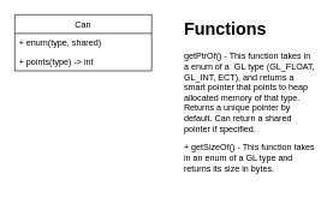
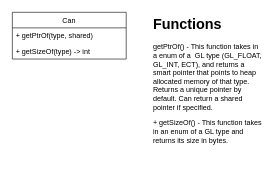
- <mxCell id="3" value="+ enum(type, shared)" style="text;strokeColor=none;fillColor=none;align=left;verticalAlign=top;spacingLeft=4;spacingRight=4;overflow=hidden;rotatable=0;points=[[0,0.5],[1,0.5]];portConstraint=eastwest;" parent="2" vertex="1"><mxGeometry y="26" width="190" height="26" as="geometry" /></mxCell>
+ <mxCell id="3" value="+ getPtrOf(type, shared)" style="text;strokeColor=none;fillColor=none;align=left;verticalAlign=top;spacingLeft=4;spacingRight=4;overflow=hidden;rotatable=0;points=[[0,0.5],[1,0.5]];portConstraint=eastwest;" parent="2" vertex="1"><mxGeometry y="26" width="190" height="26" as="geometry" /></mxCell>
- <mxCell id="4" value="+ points(type) -&gt; int" style="text;strokeColor=none;fillColor=none;align=left;verticalAlign=top;spacingLeft=4;spacingRight=4;overflow=hidden;rotatable=0;points=[[0,0.5],[1,0.5]];portConstraint=eastwest;" parent="2" vertex="1"><mxGeometry y="52" width="190" height="26" as="geometry" /></mxCell>
+ <mxCell id="4" value="+ getSizeOf(type) -&gt; int" style="text;strokeColor=none;fillColor=none;align=left;verticalAlign=top;spacingLeft=4;spacingRight=4;overflow=hidden;rotatable=0;points=[[0,0.5],[1,0.5]];portConstraint=eastwest;" parent="2" vertex="1"><mxGeometry y="52" width="190" height="26" as="geometry" /></mxCell>
